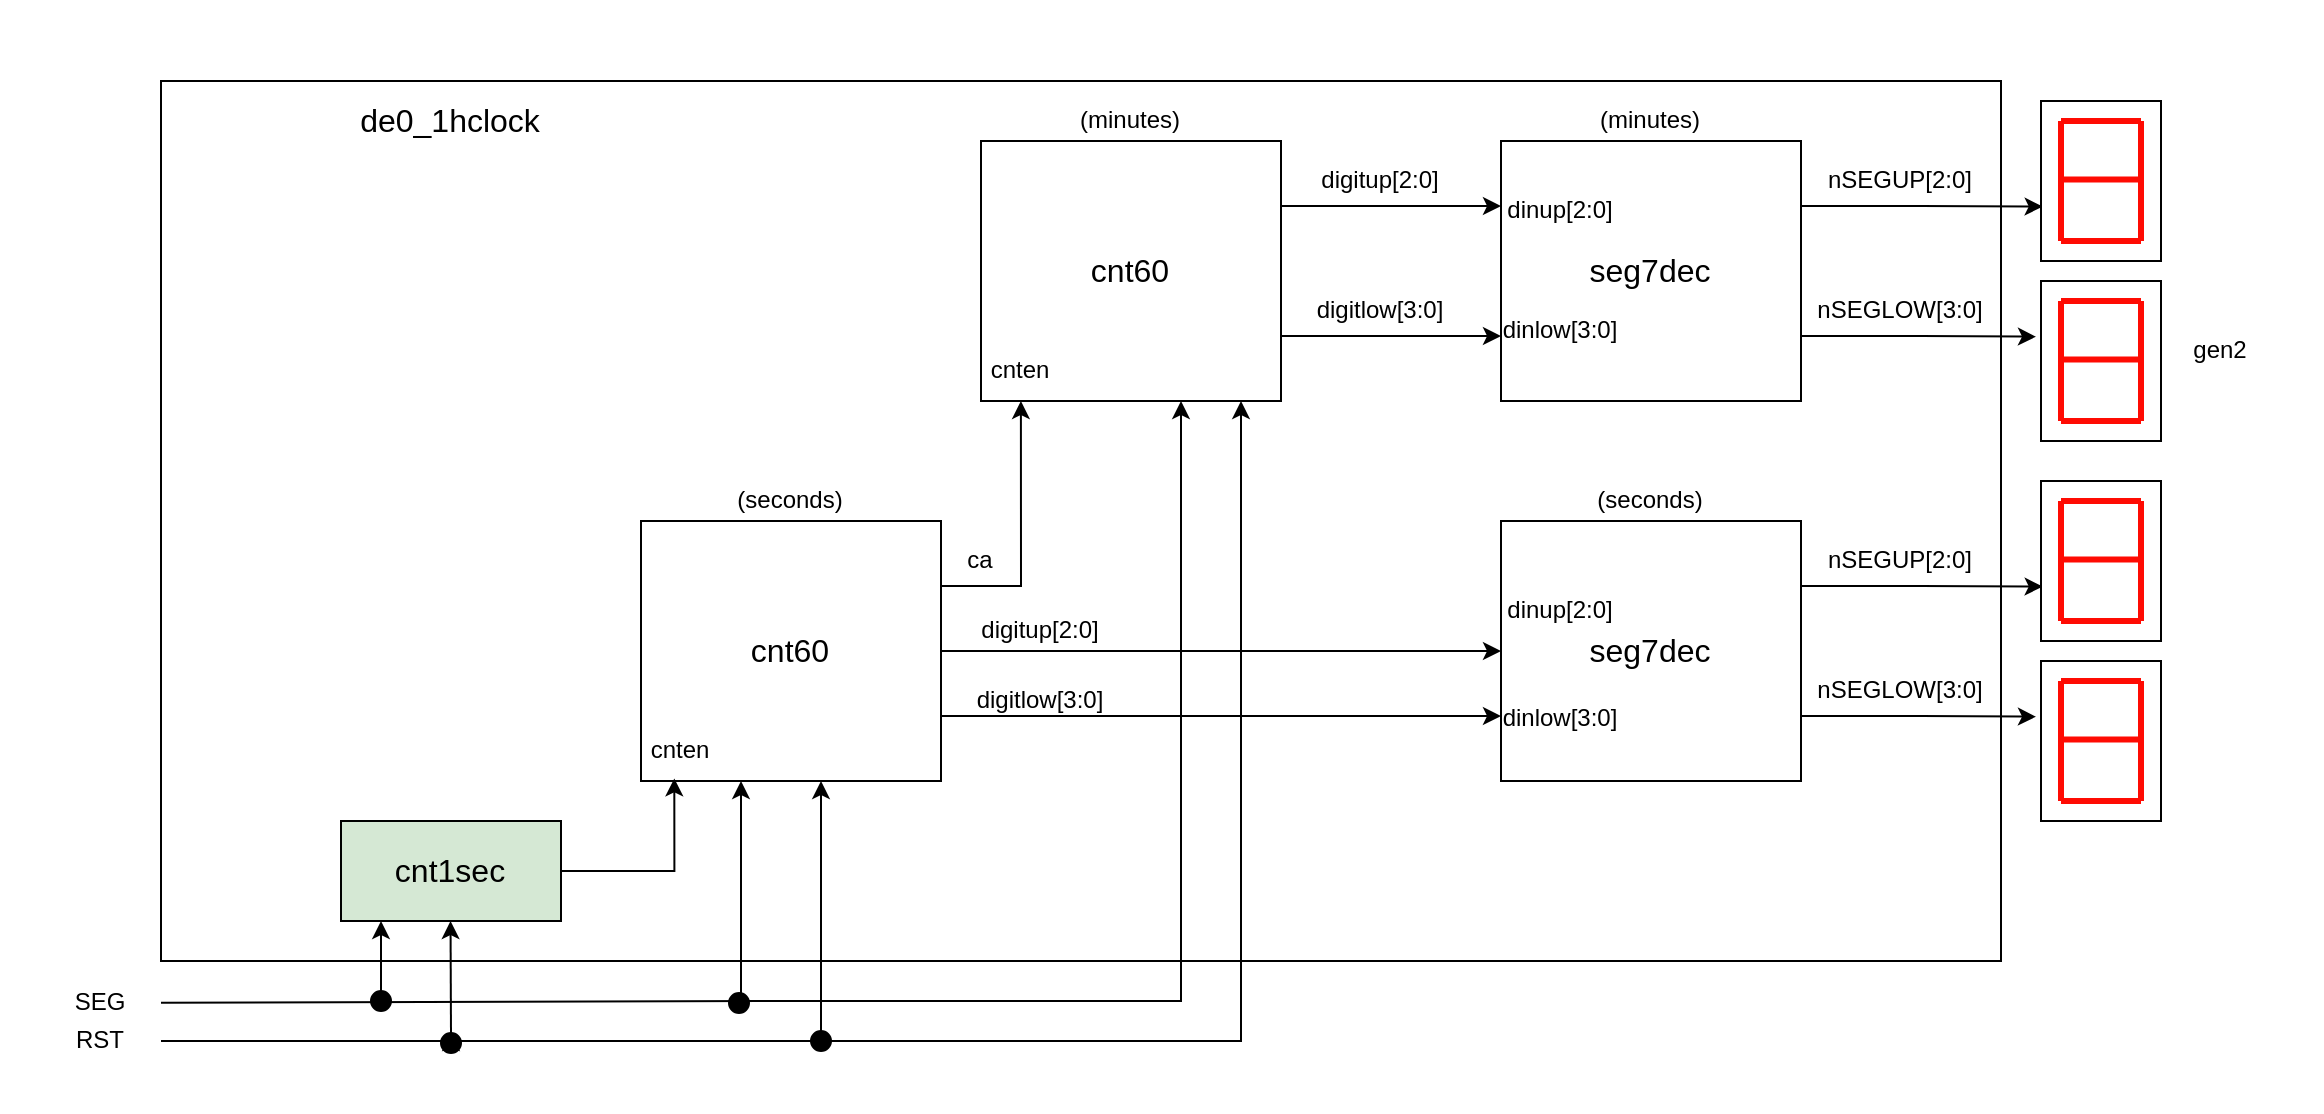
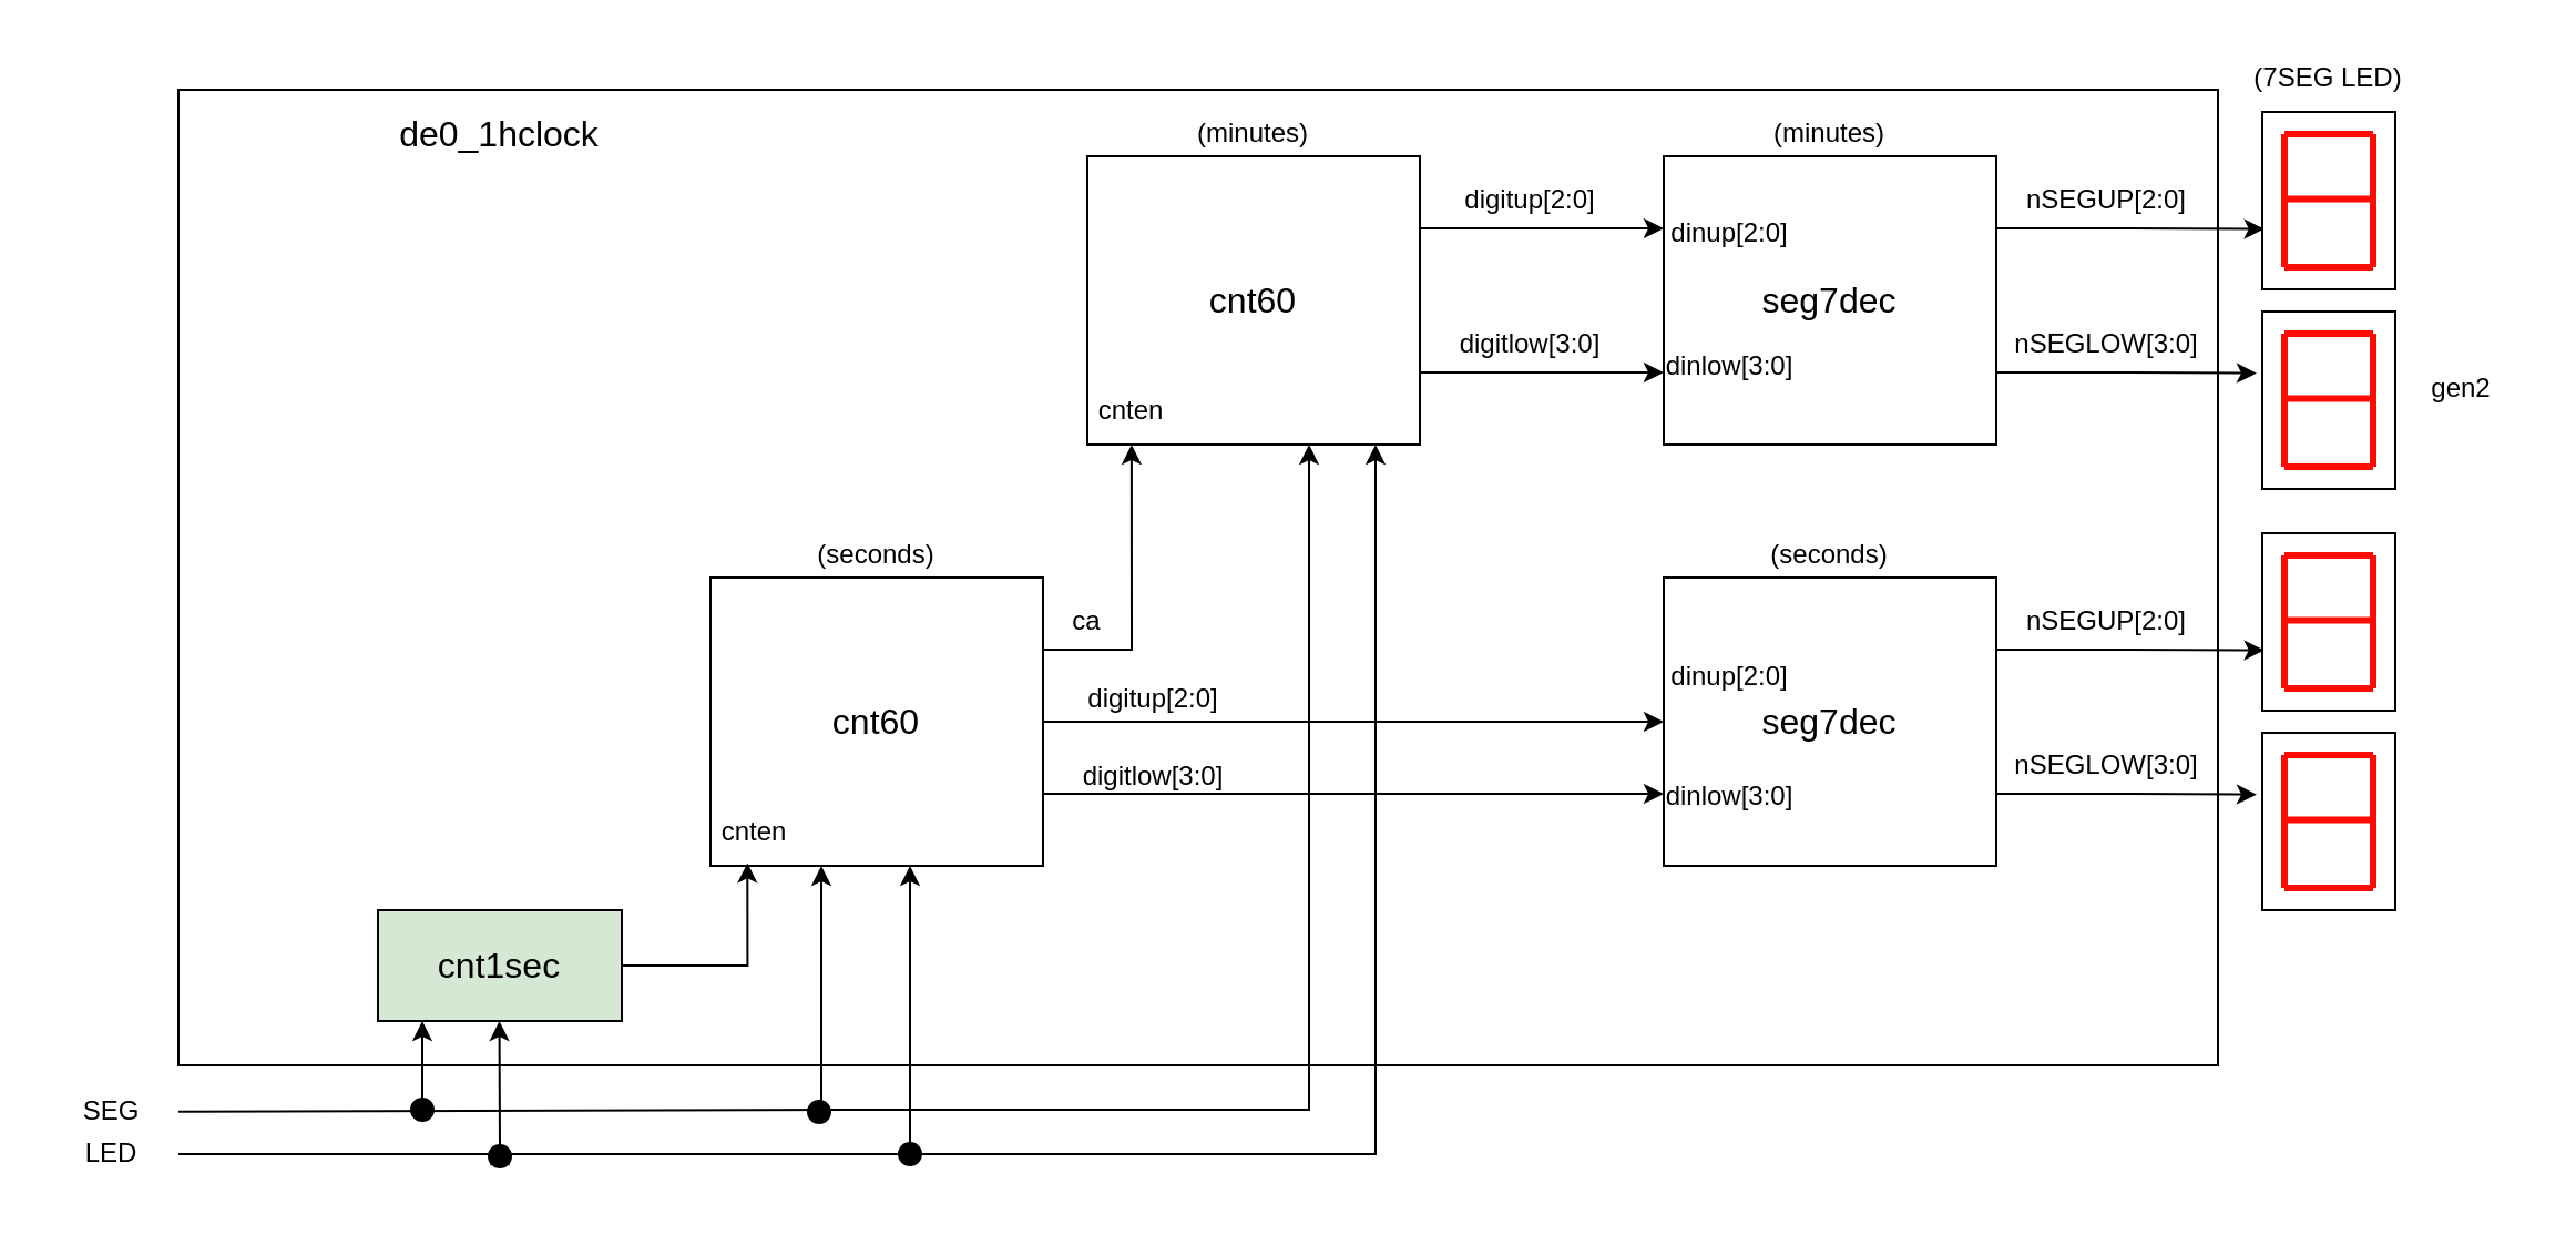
+ <mxCell id="88" value="(7SEG LED)" style="text;html=1;strokeColor=none;fillColor=none;align=center;verticalAlign=middle;whiteSpace=wrap;rounded=0;" vertex="1" parent="1"><mxGeometry x="1015" y="20" width="70" height="30" as="geometry" /></mxCell>
- <mxCell id="67" value="RST" style="text;html=1;strokeColor=none;fillColor=none;align=center;verticalAlign=middle;whiteSpace=wrap;rounded=0;" vertex="1" parent="1"><mxGeometry x="20" y="505" width="60" height="30" as="geometry" /></mxCell>
+ <mxCell id="67" value="LED" style="text;html=1;strokeColor=none;fillColor=none;align=center;verticalAlign=middle;whiteSpace=wrap;rounded=0;" vertex="1" parent="1"><mxGeometry x="20" y="505" width="60" height="30" as="geometry" /></mxCell>
